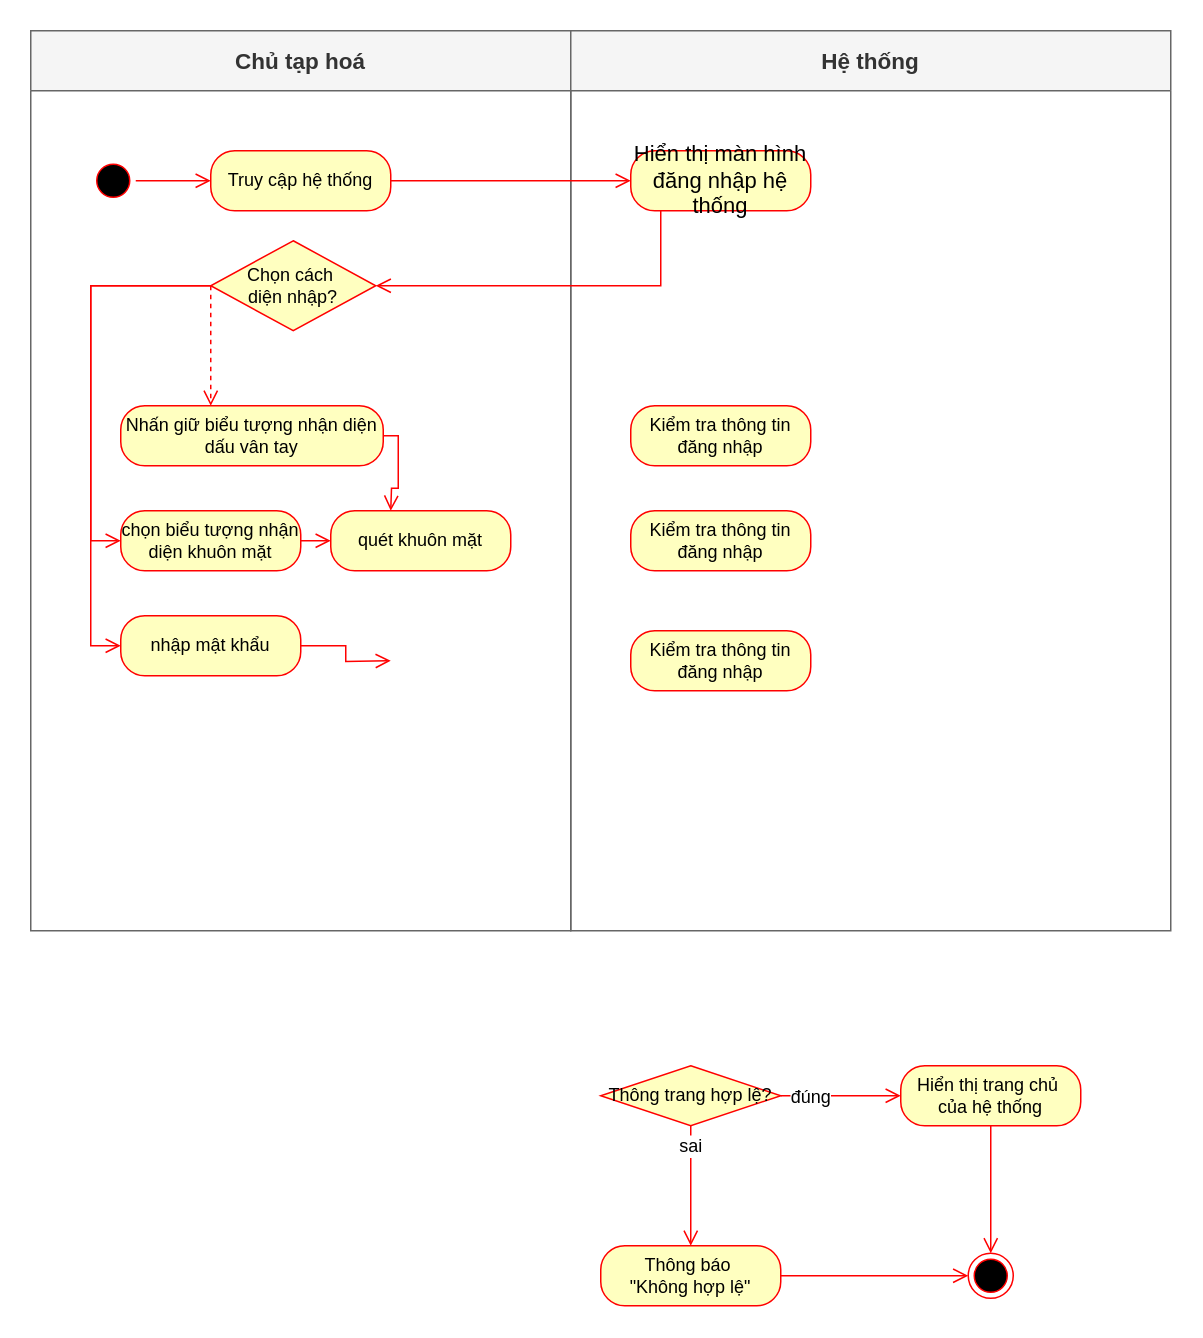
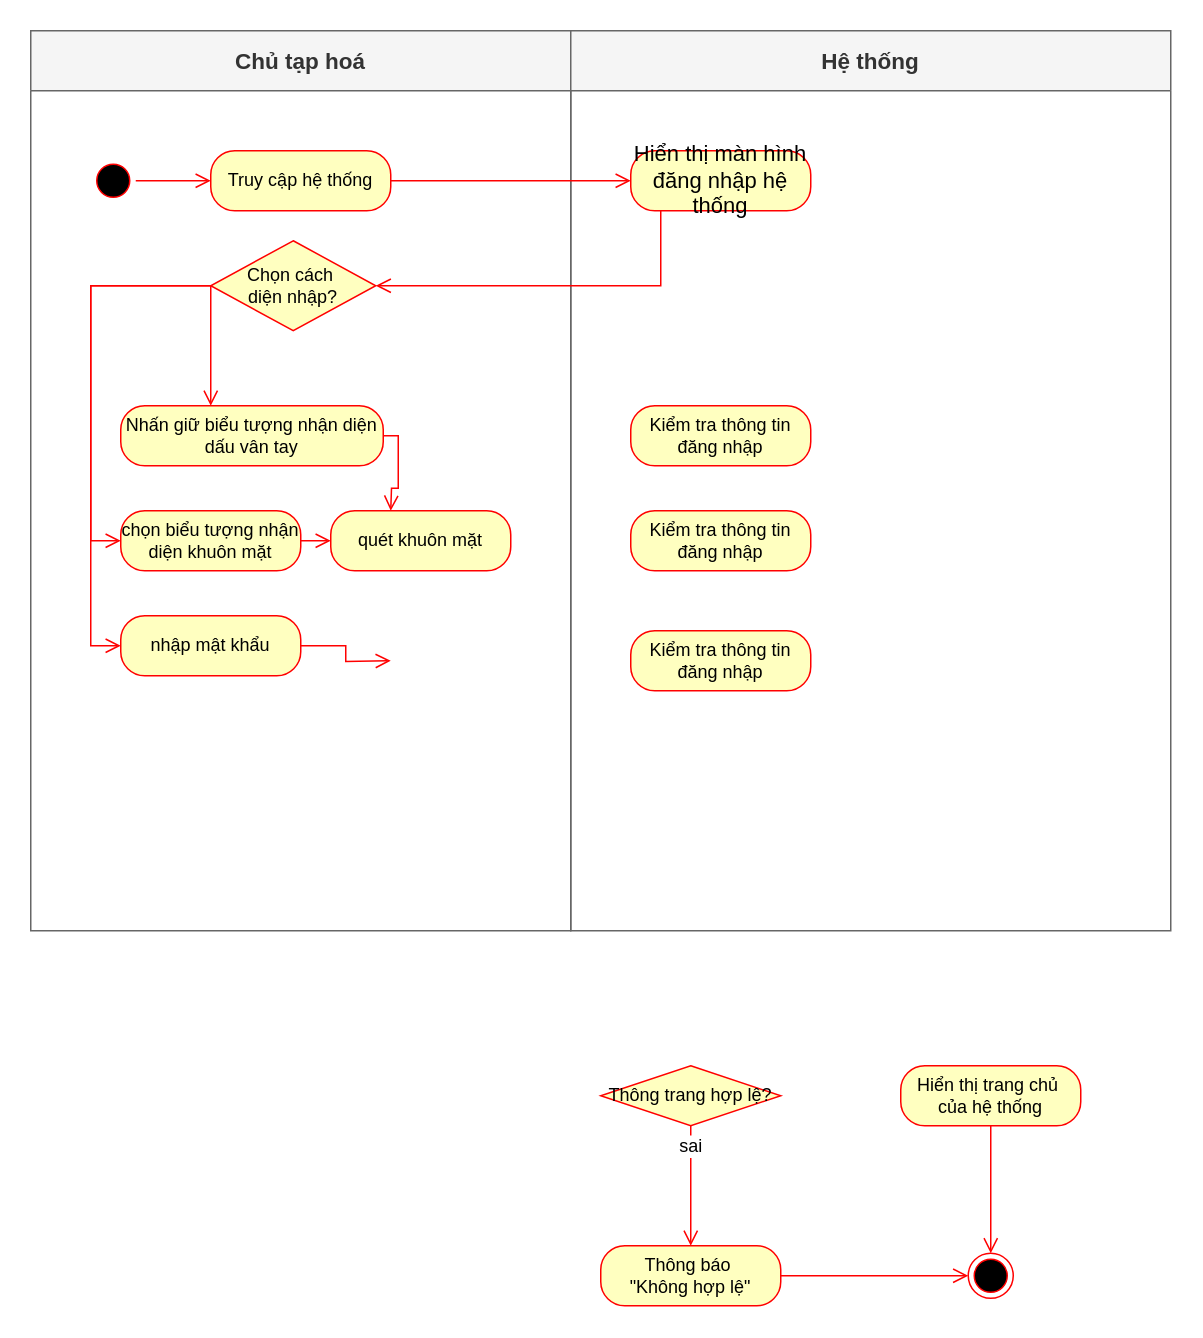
- <mxCell id="13" value="" style="edgeStyle=orthogonalEdgeStyle;html=1;align=left;verticalAlign=top;endArrow=open;endSize=8;strokeColor=#ff0000;rounded=0;exitX=0;exitY=0.5;exitDx=0;exitDy=0;fontSize=12;dashed=1;" edge="1" parent="2" source="12" target="6"><mxGeometry x="0.45" y="-10" relative="1" as="geometry"><mxPoint x="330" y="180" as="targetPoint" /><mxPoint as="offset" /><Array as="points"><mxPoint x="120" y="200" /><mxPoint x="120" y="200" /></Array></mxGeometry></mxCell>
+ <mxCell id="13" value="" style="edgeStyle=orthogonalEdgeStyle;html=1;align=left;verticalAlign=top;endArrow=open;endSize=8;strokeColor=#ff0000;rounded=0;exitX=0;exitY=0.5;exitDx=0;exitDy=0;fontSize=12;" edge="1" parent="2" source="12" target="6"><mxGeometry x="0.45" y="-10" relative="1" as="geometry"><mxPoint x="330" y="180" as="targetPoint" /><mxPoint as="offset" /><Array as="points"><mxPoint x="120" y="200" /><mxPoint x="120" y="200" /></Array></mxGeometry></mxCell>
- <mxCell id="26" value="" style="edgeStyle=orthogonalEdgeStyle;html=1;verticalAlign=bottom;endArrow=open;endSize=8;strokeColor=#ff0000;rounded=0;fontFamily=Helvetica;fontSize=12;fontColor=#000000;" edge="1" parent="1" source="24" target="28"><mxGeometry relative="1" as="geometry"><mxPoint x="470" y="720" as="targetPoint" /><mxPoint x="470" y="680" as="sourcePoint" /></mxGeometry></mxCell>
- <mxCell id="27" value="đúng" style="edgeLabel;html=1;align=center;verticalAlign=middle;resizable=0;points=[];rounded=1;strokeColor=#ff0000;arcSize=40;fontFamily=Helvetica;fontSize=12;fontColor=#000000;fillColor=#ffffc0;" connectable="0" vertex="1" parent="26"><mxGeometry x="-0.867" y="1" relative="1" as="geometry"><mxPoint x="14" y="1" as="offset" /></mxGeometry></mxCell>
